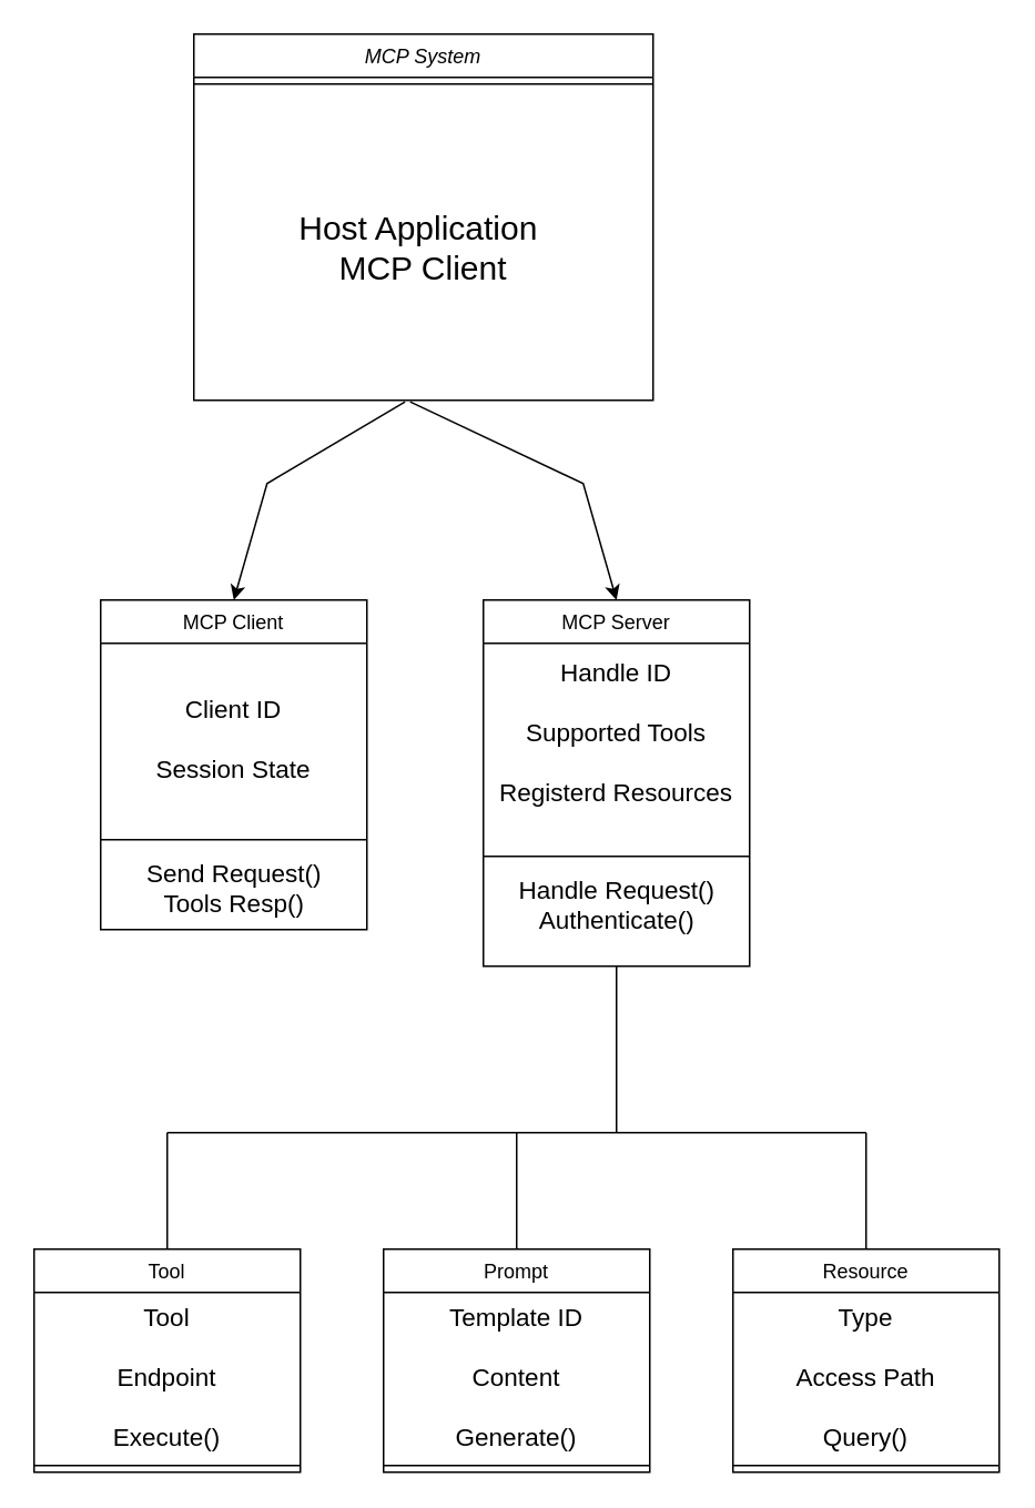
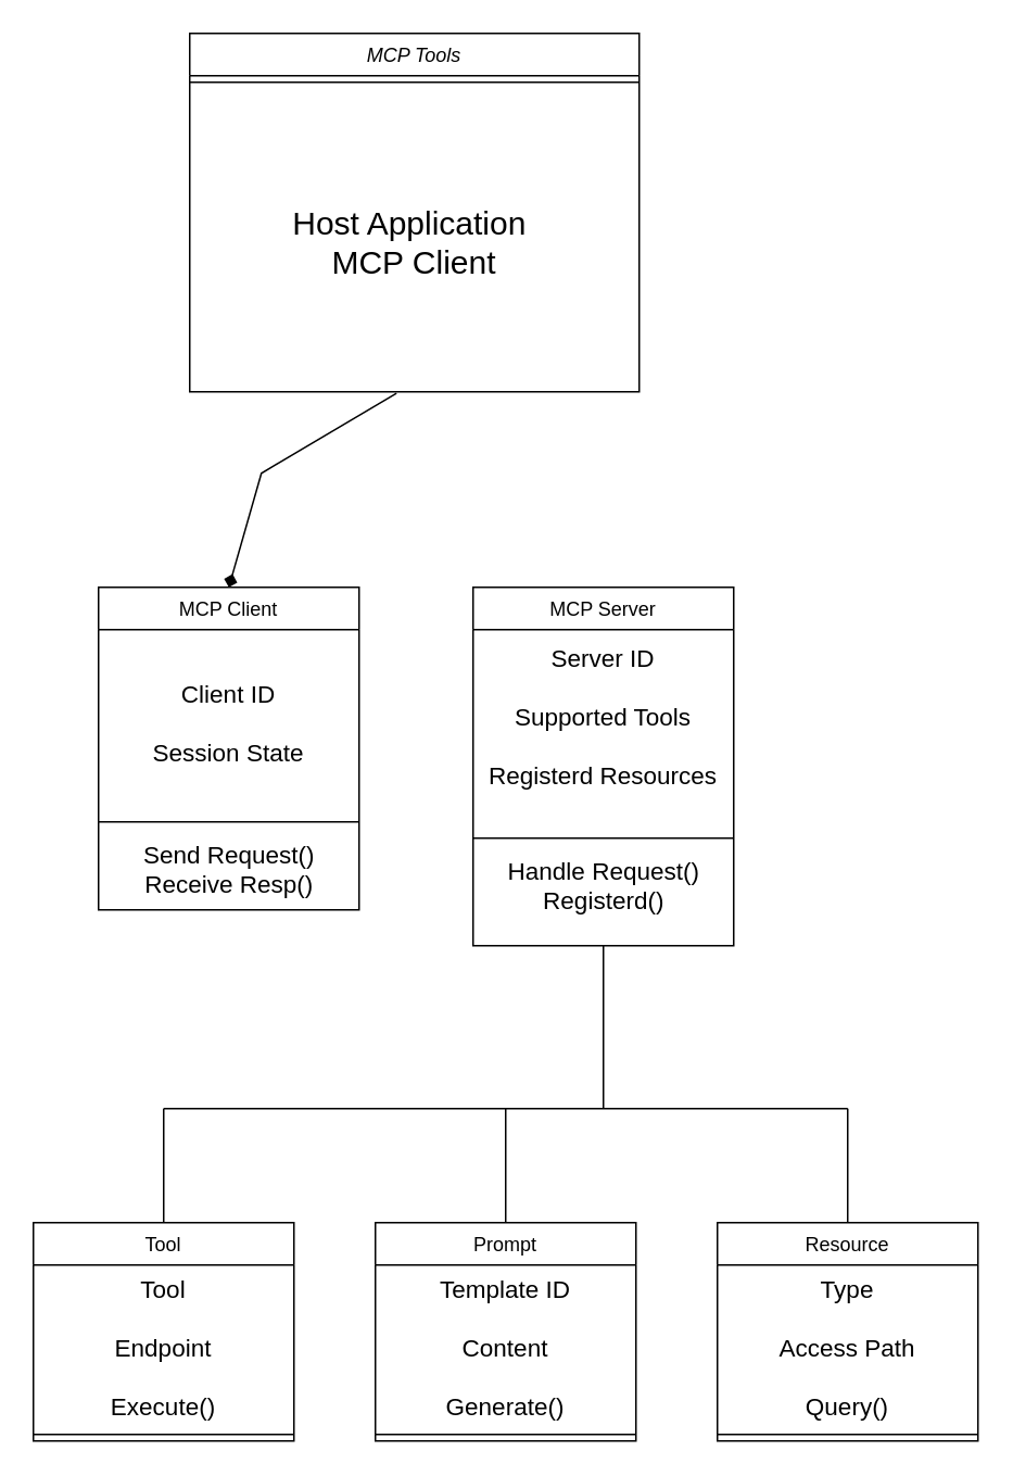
- <mxCell id="2" value="MCP System" style="swimlane;fontStyle=2;align=center;verticalAlign=top;childLayout=stackLayout;horizontal=1;startSize=26;horizontalStack=0;resizeParent=1;resizeLast=0;collapsible=1;marginBottom=0;rounded=0;shadow=0;strokeWidth=1;" parent="1" vertex="1"><mxGeometry x="116" y="20" width="276" height="220" as="geometry"><mxRectangle x="220" y="120" width="160" height="26" as="alternateBounds" /></mxGeometry></mxCell>
+ <mxCell id="2" value="MCP Tools" style="swimlane;fontStyle=2;align=center;verticalAlign=top;childLayout=stackLayout;horizontal=1;startSize=26;horizontalStack=0;resizeParent=1;resizeLast=0;collapsible=1;marginBottom=0;rounded=0;shadow=0;strokeWidth=1;" parent="1" vertex="1"><mxGeometry x="116" y="20" width="276" height="220" as="geometry"><mxRectangle x="220" y="120" width="160" height="26" as="alternateBounds" /></mxGeometry></mxCell>
- <mxCell id="14" value="" style="endArrow=classic;html=1;rounded=0;exitX=0.471;exitY=1.005;exitDx=0;exitDy=0;exitPerimeter=0;entryX=0.5;entryY=0;entryDx=0;entryDy=0;" parent="1" source="4" target="9" edge="1"><mxGeometry width="50" height="50" relative="1" as="geometry"><mxPoint x="253" y="251" as="sourcePoint" /><mxPoint x="150" y="370" as="targetPoint" /><Array as="points"><mxPoint x="350" y="290" /></Array></mxGeometry></mxCell>
- <mxCell id="13" value="" style="endArrow=classic;html=1;rounded=0;exitX=0.46;exitY=1.005;exitDx=0;exitDy=0;exitPerimeter=0;entryX=0.5;entryY=0;entryDx=0;entryDy=0;" parent="1" source="4" target="5" edge="1"><mxGeometry width="50" height="50" relative="1" as="geometry"><mxPoint x="250" y="390" as="sourcePoint" /><mxPoint x="300" y="340" as="targetPoint" /><Array as="points"><mxPoint x="160" y="290" /></Array></mxGeometry></mxCell>
+ <mxCell id="13" value="" style="endArrow=diamond;html=1;rounded=0;exitX=0.46;exitY=1.005;exitDx=0;exitDy=0;exitPerimeter=0;entryX=0.5;entryY=0;entryDx=0;entryDy=0;" parent="1" source="4" target="5" edge="1"><mxGeometry width="50" height="50" relative="1" as="geometry"><mxPoint x="250" y="390" as="sourcePoint" /><mxPoint x="300" y="340" as="targetPoint" /><Array as="points"><mxPoint x="160" y="290" /></Array></mxGeometry></mxCell>
- <mxCell id="10" value="Handle ID&#10;&#10;Supported Tools&#10;&#10;Registerd Resources&#10;" style="text;align=center;verticalAlign=middle;spacingLeft=4;spacingRight=4;overflow=hidden;rotatable=0;points=[[0,0.5],[1,0.5]];portConstraint=eastwest;fontSize=15;" parent="9" vertex="1"><mxGeometry y="26" width="160" height="124" as="geometry" /></mxCell>
+ <mxCell id="10" value="Server ID&#10;&#10;Supported Tools&#10;&#10;Registerd Resources&#10;" style="text;align=center;verticalAlign=middle;spacingLeft=4;spacingRight=4;overflow=hidden;rotatable=0;points=[[0,0.5],[1,0.5]];portConstraint=eastwest;fontSize=15;" parent="9" vertex="1"><mxGeometry y="26" width="160" height="124" as="geometry" /></mxCell>
- <mxCell id="8" value="&lt;font style=&quot;font-size: 15px;&quot;&gt;Send Request()&lt;/font&gt;&lt;div&gt;&lt;font style=&quot;font-size: 15px;&quot;&gt;Tools Resp()&lt;/font&gt;&lt;/div&gt;" style="text;html=1;align=center;verticalAlign=middle;resizable=0;points=[];autosize=1;strokeColor=none;fillColor=none;" parent="5" vertex="1"><mxGeometry y="148" width="160" height="50" as="geometry" /></mxCell>
+ <mxCell id="8" value="&lt;font style=&quot;font-size: 15px;&quot;&gt;Send Request()&lt;/font&gt;&lt;div&gt;&lt;font style=&quot;font-size: 15px;&quot;&gt;Receive Resp()&lt;/font&gt;&lt;/div&gt;" style="text;html=1;align=center;verticalAlign=middle;resizable=0;points=[];autosize=1;strokeColor=none;fillColor=none;" parent="5" vertex="1"><mxGeometry y="148" width="160" height="50" as="geometry" /></mxCell>
- <mxCell id="12" value="&lt;font style=&quot;font-size: 15px;&quot;&gt;Handle Request()&lt;/font&gt;&lt;div&gt;&lt;font style=&quot;font-size: 15px;&quot;&gt;Authenticate()&lt;/font&gt;&lt;/div&gt;" style="text;html=1;align=center;verticalAlign=middle;resizable=0;points=[];autosize=1;strokeColor=none;fillColor=none;" parent="9" vertex="1"><mxGeometry y="158" width="160" height="50" as="geometry" /></mxCell>
+ <mxCell id="12" value="&lt;font style=&quot;font-size: 15px;&quot;&gt;Handle Request()&lt;/font&gt;&lt;div&gt;&lt;font style=&quot;font-size: 15px;&quot;&gt;Registerd()&lt;/font&gt;&lt;/div&gt;" style="text;html=1;align=center;verticalAlign=middle;resizable=0;points=[];autosize=1;strokeColor=none;fillColor=none;" parent="9" vertex="1"><mxGeometry y="158" width="160" height="50" as="geometry" /></mxCell>
